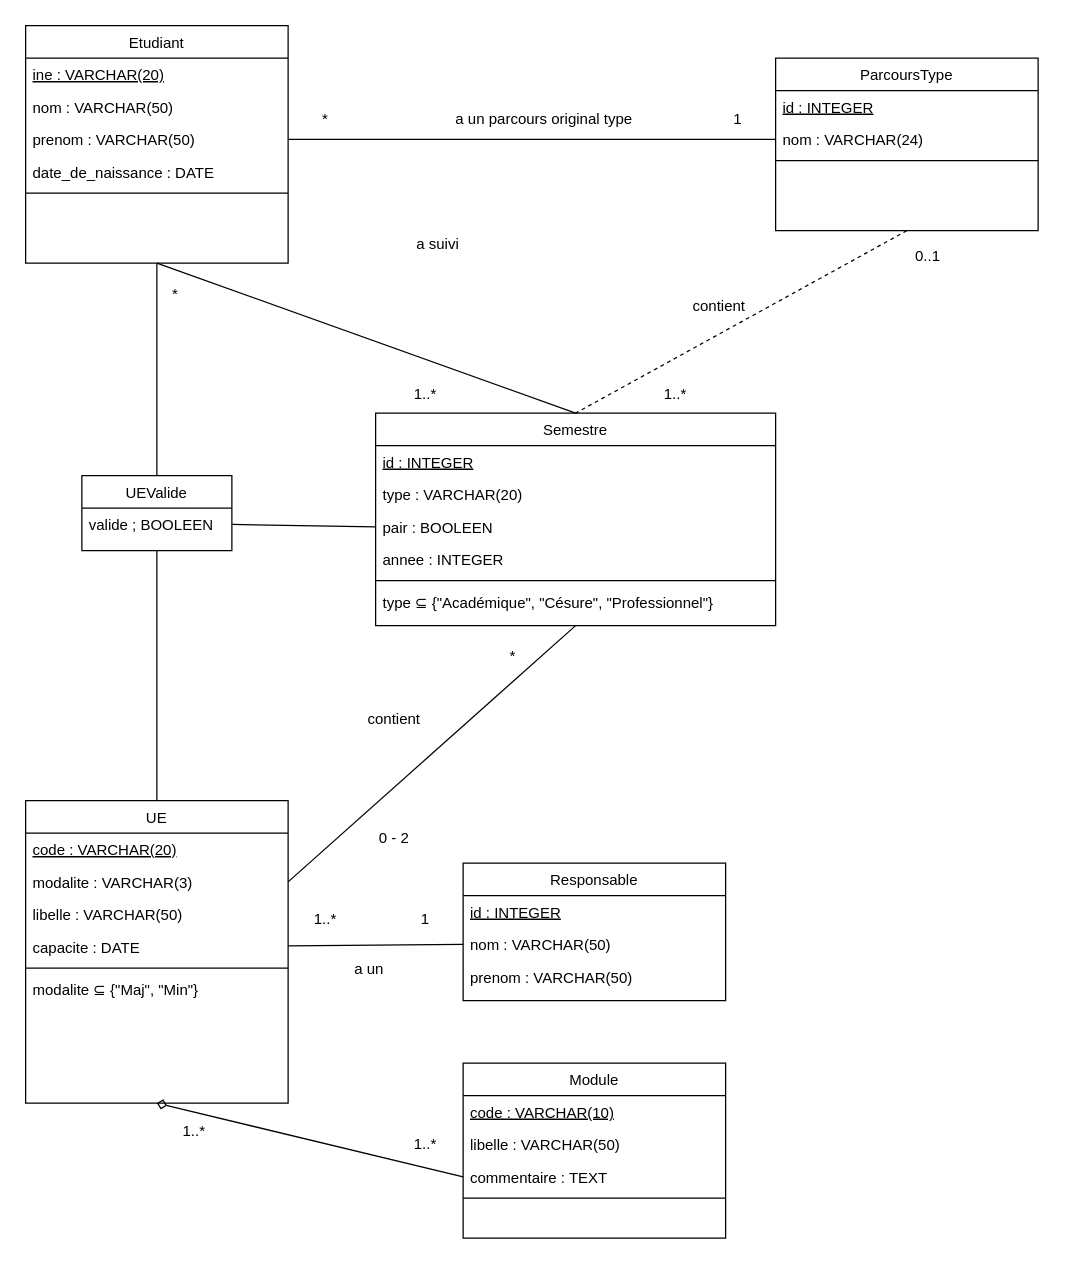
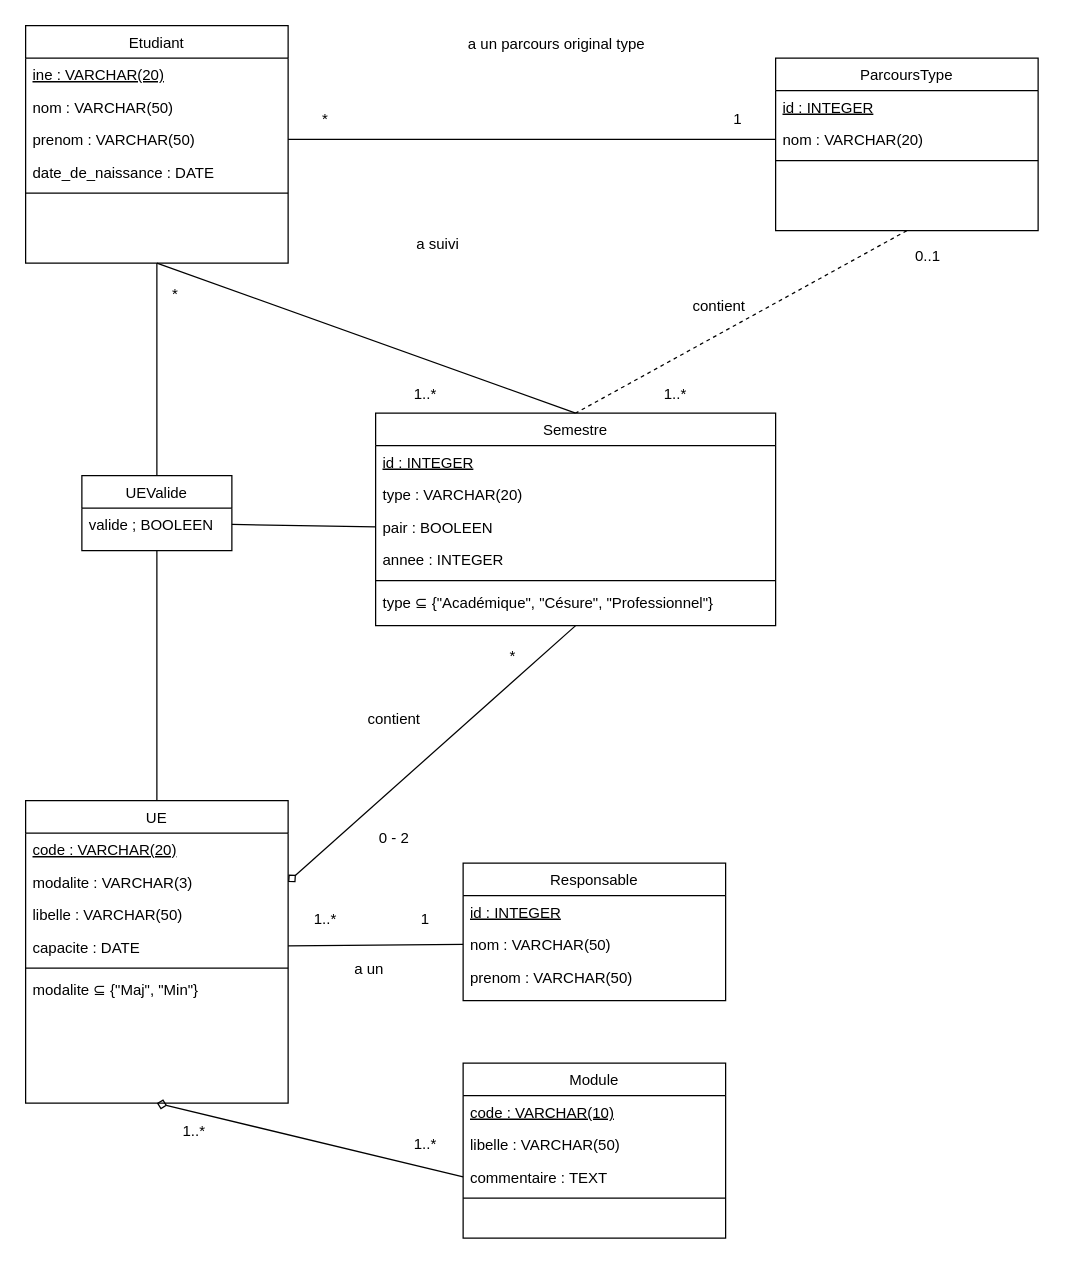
- <mxCell id="46" value="a un parcours original type" style="text;html=1;strokeColor=none;fillColor=none;align=center;verticalAlign=middle;whiteSpace=wrap;rounded=0;" parent="1" vertex="1"><mxGeometry x="350" y="80" width="170" height="30" as="geometry" /></mxCell>
+ <mxCell id="46" value="a un parcours original type" style="text;html=1;strokeColor=none;fillColor=none;align=center;verticalAlign=middle;whiteSpace=wrap;rounded=0;" parent="1" vertex="1"><mxGeometry x="360" y="20" width="170" height="30" as="geometry" /></mxCell>
- <mxCell id="12" value="nom : VARCHAR(24)" style="text;align=left;verticalAlign=top;spacingLeft=4;spacingRight=4;overflow=hidden;rotatable=0;points=[[0,0.5],[1,0.5]];portConstraint=eastwest;fontStyle=0" parent="10" vertex="1"><mxGeometry y="52" width="210" height="26" as="geometry" /></mxCell>
+ <mxCell id="12" value="nom : VARCHAR(20)" style="text;align=left;verticalAlign=top;spacingLeft=4;spacingRight=4;overflow=hidden;rotatable=0;points=[[0,0.5],[1,0.5]];portConstraint=eastwest;fontStyle=0" parent="10" vertex="1"><mxGeometry y="52" width="210" height="26" as="geometry" /></mxCell>
- <mxCell id="14" style="edgeStyle=none;rounded=0;orthogonalLoop=1;jettySize=auto;html=1;exitX=0.5;exitY=1;exitDx=0;exitDy=0;entryX=1;entryY=0.5;entryDx=0;entryDy=0;endArrow=none;endFill=0;" parent="1" source="15" target="29" edge="1"><mxGeometry relative="1" as="geometry"><mxPoint x="725" y="620" as="targetPoint" /></mxGeometry></mxCell>
+ <mxCell id="14" style="edgeStyle=none;rounded=0;orthogonalLoop=1;jettySize=auto;html=1;exitX=0.5;exitY=1;exitDx=0;exitDy=0;entryX=1;entryY=0.5;entryDx=0;entryDy=0;endArrow=diamond;endFill=0;" parent="1" source="15" target="29" edge="1"><mxGeometry relative="1" as="geometry"><mxPoint x="725" y="620" as="targetPoint" /></mxGeometry></mxCell>
